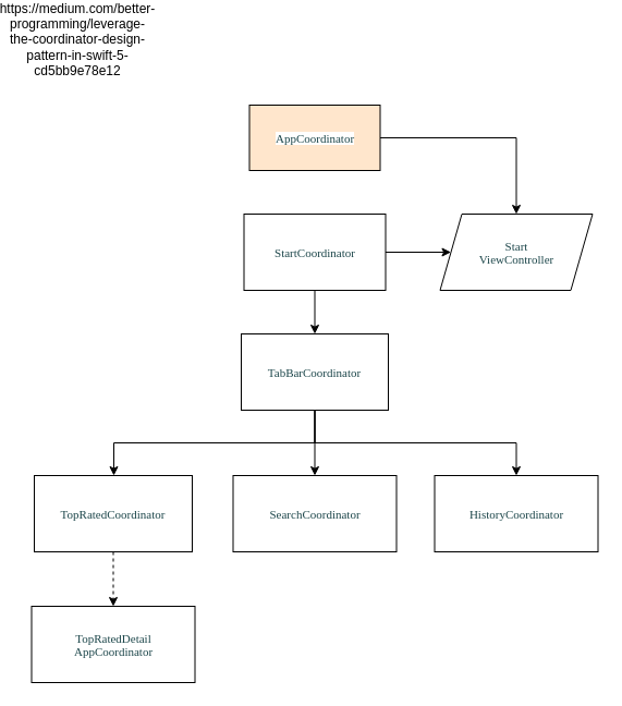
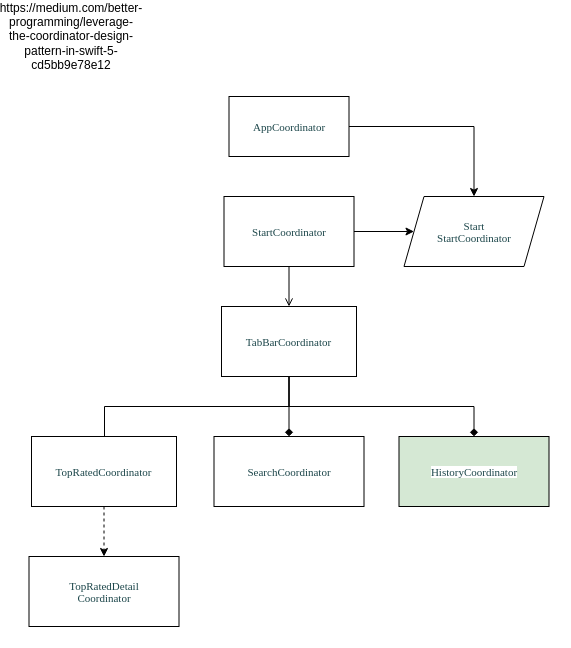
- <mxCell id="3" value="&lt;p class=&quot;p1&quot; style=&quot;margin: 0px ; font-stretch: normal ; font-size: 11px ; line-height: normal ; font-family: &amp;#34;menlo&amp;#34; ; color: rgb(28 , 70 , 74) ; background-color: rgb(255 , 255 , 255)&quot;&gt;AppCoordinator&lt;/p&gt;" style="rounded=0;whiteSpace=wrap;html=1;fillColor=#ffe6cc;" parent="1" vertex="1"><mxGeometry x="220.5" y="90" width="120" height="60" as="geometry" /></mxCell>
+ <mxCell id="3" value="&lt;p class=&quot;p1&quot; style=&quot;margin: 0px ; font-stretch: normal ; font-size: 11px ; line-height: normal ; font-family: &amp;#34;menlo&amp;#34; ; color: rgb(28 , 70 , 74) ; background-color: rgb(255 , 255 , 255)&quot;&gt;AppCoordinator&lt;/p&gt;" style="rounded=0;whiteSpace=wrap;html=1;" parent="1" vertex="1"><mxGeometry x="220.5" y="90" width="120" height="60" as="geometry" /></mxCell>
- <mxCell id="7" value="&lt;p class=&quot;p1&quot; style=&quot;margin: 0px ; font-stretch: normal ; font-size: 11px ; line-height: normal ; font-family: &amp;#34;menlo&amp;#34; ; color: rgb(28 , 70 , 74) ; background-color: rgb(255 , 255 , 255)&quot;&gt;Start&lt;/p&gt;&lt;p class=&quot;p1&quot; style=&quot;margin: 0px ; font-stretch: normal ; font-size: 11px ; line-height: normal ; font-family: &amp;#34;menlo&amp;#34; ; color: rgb(28 , 70 , 74) ; background-color: rgb(255 , 255 , 255)&quot;&gt;ViewController&lt;/p&gt;" style="shape=parallelogram;perimeter=parallelogramPerimeter;whiteSpace=wrap;html=1;fixedSize=1;" parent="1" vertex="1"><mxGeometry x="395.5" y="190" width="140" height="70" as="geometry" /></mxCell>
+ <mxCell id="7" value="&lt;p class=&quot;p1&quot; style=&quot;margin: 0px ; font-stretch: normal ; font-size: 11px ; line-height: normal ; font-family: &amp;#34;menlo&amp;#34; ; color: rgb(28 , 70 , 74) ; background-color: rgb(255 , 255 , 255)&quot;&gt;Start&lt;/p&gt;&lt;p class=&quot;p1&quot; style=&quot;margin: 0px ; font-stretch: normal ; font-size: 11px ; line-height: normal ; font-family: &amp;#34;menlo&amp;#34; ; color: rgb(28 , 70 , 74) ; background-color: rgb(255 , 255 , 255)&quot;&gt;StartCoordinator&lt;/p&gt;" style="shape=parallelogram;perimeter=parallelogramPerimeter;whiteSpace=wrap;html=1;fixedSize=1;" parent="1" vertex="1"><mxGeometry x="395.5" y="190" width="140" height="70" as="geometry" /></mxCell>
- <mxCell id="5" style="edgeStyle=orthogonalEdgeStyle;rounded=0;orthogonalLoop=1;jettySize=auto;html=1;entryX=0.5;entryY=0;entryDx=0;entryDy=0;" parent="1" source="6" target="11" edge="1"><mxGeometry relative="1" as="geometry" /></mxCell>
+ <mxCell id="5" style="edgeStyle=orthogonalEdgeStyle;rounded=0;orthogonalLoop=1;jettySize=auto;html=1;entryX=0.5;entryY=0;entryDx=0;entryDy=0;endArrow=open;" parent="1" source="6" target="11" edge="1"><mxGeometry relative="1" as="geometry" /></mxCell>
- <mxCell id="9" style="edgeStyle=orthogonalEdgeStyle;rounded=0;orthogonalLoop=1;jettySize=auto;html=1;" parent="1" source="11" target="13" edge="1"><mxGeometry relative="1" as="geometry"><Array as="points"><mxPoint x="281" y="400" /><mxPoint x="96" y="400" /></Array></mxGeometry></mxCell>
+ <mxCell id="9" style="edgeStyle=orthogonalEdgeStyle;rounded=0;orthogonalLoop=1;jettySize=auto;html=1;endArrow=none;" parent="1" source="11" target="13" edge="1"><mxGeometry relative="1" as="geometry"><Array as="points"><mxPoint x="281" y="400" /><mxPoint x="96" y="400" /></Array></mxGeometry></mxCell>
- <mxCell id="8" style="edgeStyle=orthogonalEdgeStyle;rounded=0;orthogonalLoop=1;jettySize=auto;html=1;" parent="1" source="11" target="14" edge="1"><mxGeometry relative="1" as="geometry" /></mxCell>
+ <mxCell id="8" style="edgeStyle=orthogonalEdgeStyle;rounded=0;orthogonalLoop=1;jettySize=auto;html=1;endArrow=diamond;" parent="1" source="11" target="14" edge="1"><mxGeometry relative="1" as="geometry" /></mxCell>
- <mxCell id="10" style="edgeStyle=orthogonalEdgeStyle;rounded=0;orthogonalLoop=1;jettySize=auto;html=1;entryX=0.5;entryY=0;entryDx=0;entryDy=0;" parent="1" source="11" target="15" edge="1"><mxGeometry relative="1" as="geometry"><Array as="points"><mxPoint x="281" y="400" /><mxPoint x="466" y="400" /></Array></mxGeometry></mxCell>
+ <mxCell id="10" style="edgeStyle=orthogonalEdgeStyle;rounded=0;orthogonalLoop=1;jettySize=auto;html=1;entryX=0.5;entryY=0;entryDx=0;entryDy=0;endArrow=diamond;" parent="1" source="11" target="15" edge="1"><mxGeometry relative="1" as="geometry"><Array as="points"><mxPoint x="281" y="400" /><mxPoint x="466" y="400" /></Array></mxGeometry></mxCell>
- <mxCell id="15" value="&lt;p class=&quot;p1&quot; style=&quot;margin: 0px ; font-stretch: normal ; font-size: 11px ; line-height: normal ; font-family: &amp;#34;menlo&amp;#34; ; color: rgb(28 , 70 , 74) ; background-color: rgb(255 , 255 , 255)&quot;&gt;HistoryCoordinator&lt;/p&gt;" style="rounded=0;whiteSpace=wrap;html=1;" parent="1" vertex="1"><mxGeometry x="390.5" y="430" width="150" height="70" as="geometry" /></mxCell>
+ <mxCell id="15" value="&lt;p class=&quot;p1&quot; style=&quot;margin: 0px ; font-stretch: normal ; font-size: 11px ; line-height: normal ; font-family: &amp;#34;menlo&amp;#34; ; color: rgb(28 , 70 , 74) ; background-color: rgb(255 , 255 , 255)&quot;&gt;HistoryCoordinator&lt;/p&gt;" style="rounded=0;whiteSpace=wrap;html=1;fillColor=#d5e8d4;" parent="1" vertex="1"><mxGeometry x="390.5" y="430" width="150" height="70" as="geometry" /></mxCell>
- <mxCell id="16" value="&lt;p class=&quot;p1&quot; style=&quot;margin: 0px ; font-stretch: normal ; font-size: 11px ; line-height: normal ; font-family: &amp;#34;menlo&amp;#34; ; color: rgb(28 , 70 , 74) ; background-color: rgb(255 , 255 , 255)&quot;&gt;TopRatedDetail&lt;/p&gt;&lt;p class=&quot;p1&quot; style=&quot;margin: 0px ; font-stretch: normal ; font-size: 11px ; line-height: normal ; font-family: &amp;#34;menlo&amp;#34; ; color: rgb(28 , 70 , 74) ; background-color: rgb(255 , 255 , 255)&quot;&gt;AppCoordinator&lt;/p&gt;" style="rounded=0;whiteSpace=wrap;html=1;" vertex="1" parent="1"><mxGeometry x="20.5" y="550" width="150" height="70" as="geometry" /></mxCell>
+ <mxCell id="16" value="&lt;p class=&quot;p1&quot; style=&quot;margin: 0px ; font-stretch: normal ; font-size: 11px ; line-height: normal ; font-family: &amp;#34;menlo&amp;#34; ; color: rgb(28 , 70 , 74) ; background-color: rgb(255 , 255 , 255)&quot;&gt;TopRatedDetail&lt;/p&gt;&lt;p class=&quot;p1&quot; style=&quot;margin: 0px ; font-stretch: normal ; font-size: 11px ; line-height: normal ; font-family: &amp;#34;menlo&amp;#34; ; color: rgb(28 , 70 , 74) ; background-color: rgb(255 , 255 , 255)&quot;&gt;Coordinator&lt;/p&gt;" style="rounded=0;whiteSpace=wrap;html=1;" vertex="1" parent="1"><mxGeometry x="20.5" y="550" width="150" height="70" as="geometry" /></mxCell>
